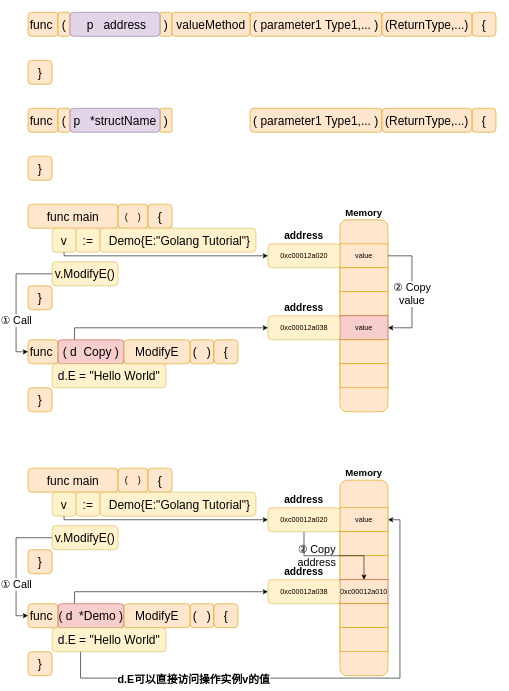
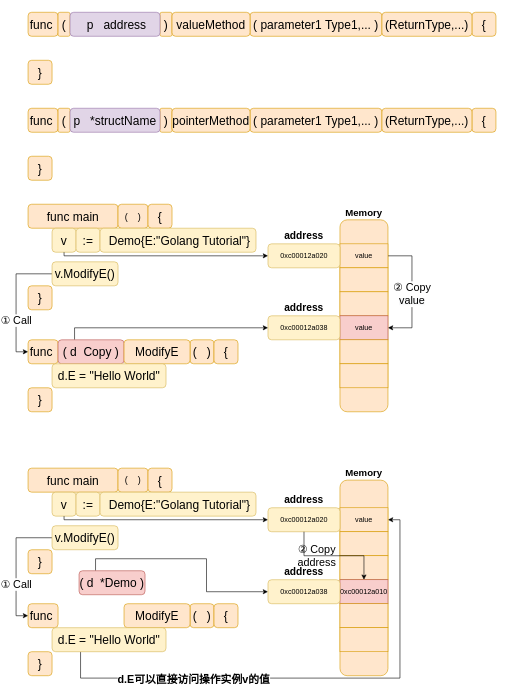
+ <mxCell id="18" value="&lt;font style=&quot;font-size: 20px&quot;&gt;pointerMethod&lt;/font&gt;" style="rounded=1;whiteSpace=wrap;html=1;fontSize=15;fillColor=#ffe6cc;strokeColor=#d79b00;" parent="1" vertex="1"><mxGeometry x="280" y="180" width="130" height="40" as="geometry" /></mxCell>
- <mxCell id="58" value="0xc00012a010" style="rounded=0;whiteSpace=wrap;html=1;fillColor=#ffe6cc;strokeColor=#b85450;" parent="1" vertex="1"><mxGeometry x="560" y="966" width="80" height="40" as="geometry" /></mxCell>
+ <mxCell id="58" value="0xc00012a010" style="rounded=0;whiteSpace=wrap;html=1;fillColor=#f8cecc;strokeColor=#b85450;" parent="1" vertex="1"><mxGeometry x="560" y="966" width="80" height="40" as="geometry" /></mxCell>
- <mxCell id="38" value="&lt;font style=&quot;font-size: 20px&quot;&gt;( d&amp;nbsp; *Demo )&lt;/font&gt;" style="rounded=1;whiteSpace=wrap;html=1;fontSize=15;fillColor=#f8cecc;strokeColor=#b85450;" parent="1" vertex="1"><mxGeometry x="90" y="1006" width="110" height="40" as="geometry" /></mxCell>
+ <mxCell id="38" value="&lt;font style=&quot;font-size: 20px&quot;&gt;( d&amp;nbsp; *Demo )&lt;/font&gt;" style="rounded=1;whiteSpace=wrap;html=1;fontSize=15;fillColor=#f8cecc;strokeColor=#b85450;" parent="1" vertex="1"><mxGeometry x="125" y="951" width="110" height="40" as="geometry" /></mxCell>
